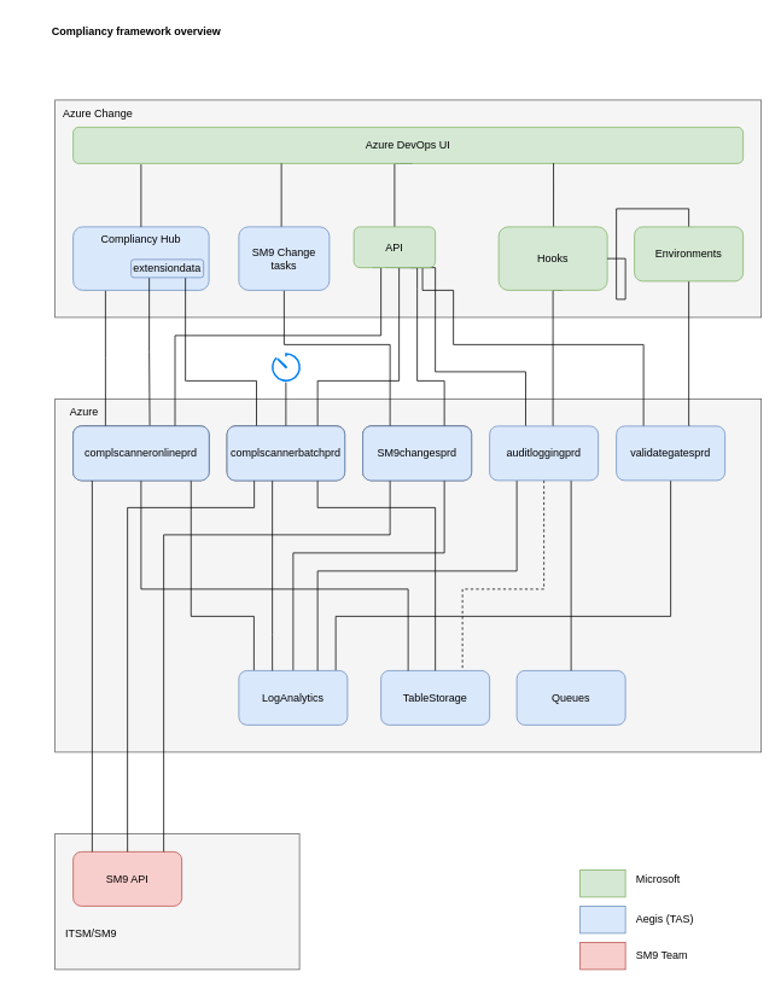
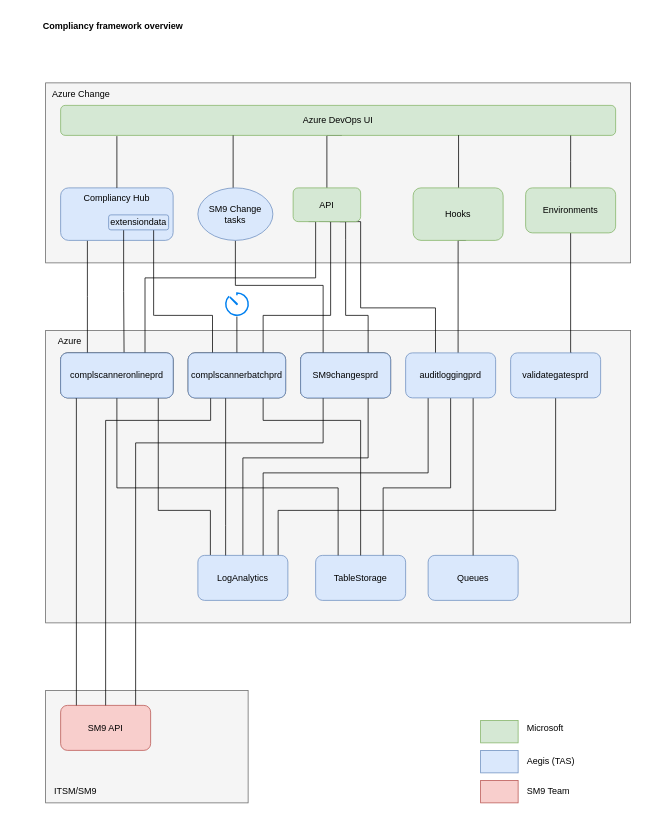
- <mxCell id="53" style="edgeStyle=orthogonalEdgeStyle;rounded=0;orthogonalLoop=1;jettySize=auto;html=1;exitX=0.5;exitY=0;exitDx=0;exitDy=0;fontSize=12;endArrow=none;endFill=0;" parent="1" source="54" target="45" edge="1"><mxGeometry relative="1" as="geometry" /></mxCell>
+ <mxCell id="53" style="edgeStyle=orthogonalEdgeStyle;rounded=0;orthogonalLoop=1;jettySize=auto;html=1;exitX=0.5;exitY=0;exitDx=0;exitDy=0;entryX=0.919;entryY=1.004;entryDx=0;entryDy=0;entryPerimeter=0;fontSize=12;endArrow=none;endFill=0;" parent="1" source="54" target="9" edge="1"><mxGeometry relative="1" as="geometry" /></mxCell>
- <mxCell id="18" value="SM9 Change tasks" style="rounded=1;whiteSpace=wrap;html=1;fillColor=#dae8fc;strokeColor=#6c8ebf;" parent="1" vertex="1"><mxGeometry x="263" y="250" width="100" height="70" as="geometry" /></mxCell>
+ <mxCell id="18" value="SM9 Change tasks" style="ellipse;whiteSpace=wrap;html=1;fillColor=#dae8fc;strokeColor=#6c8ebf;" parent="1" vertex="1"><mxGeometry x="263" y="250" width="100" height="70" as="geometry" /></mxCell>
- <mxCell id="28" style="edgeStyle=orthogonalEdgeStyle;rounded=0;orthogonalLoop=1;jettySize=auto;html=1;exitX=0.25;exitY=0;exitDx=0;exitDy=0;entryX=0.843;entryY=0.997;entryDx=0;entryDy=0;entryPerimeter=0;endArrow=none;endFill=0;" edge="1" parent="1" source="29" target="52"><mxGeometry relative="1" as="geometry"><Array as="points"><mxPoint x="710" y="380" /><mxPoint x="500" y="380" /><mxPoint x="500" y="320" /></Array></mxGeometry></mxCell>
- <mxCell id="31" style="edgeStyle=orthogonalEdgeStyle;rounded=0;orthogonalLoop=1;jettySize=auto;html=1;fontSize=8;endArrow=none;endFill=0;entryX=0.75;entryY=0;entryDx=0;entryDy=0;dashed=1;" parent="1" source="35" target="14" edge="1"><mxGeometry relative="1" as="geometry"><mxPoint x="520" y="740" as="targetPoint" /><Array as="points"><mxPoint x="600" y="650" /><mxPoint x="510" y="650" /></Array></mxGeometry></mxCell>
+ <mxCell id="31" style="edgeStyle=orthogonalEdgeStyle;rounded=0;orthogonalLoop=1;jettySize=auto;html=1;fontSize=8;endArrow=none;endFill=0;entryX=0.75;entryY=0;entryDx=0;entryDy=0;" parent="1" source="35" target="14" edge="1"><mxGeometry relative="1" as="geometry"><mxPoint x="520" y="740" as="targetPoint" /><Array as="points"><mxPoint x="600" y="650" /><mxPoint x="510" y="650" /></Array></mxGeometry></mxCell>
- <mxCell id="43" value="ITSM/SM9" style="text;html=1;strokeColor=none;fillColor=none;align=center;verticalAlign=middle;whiteSpace=wrap;rounded=0;" parent="1" vertex="1"><mxGeometry x="70" y="1015" width="60" height="30" as="geometry" /></mxCell>
+ <mxCell id="43" value="ITSM/SM9" style="text;html=1;strokeColor=none;fillColor=none;align=center;verticalAlign=middle;whiteSpace=wrap;rounded=0;" parent="1" vertex="1"><mxGeometry x="70" y="1040" width="60" height="30" as="geometry" /></mxCell>
